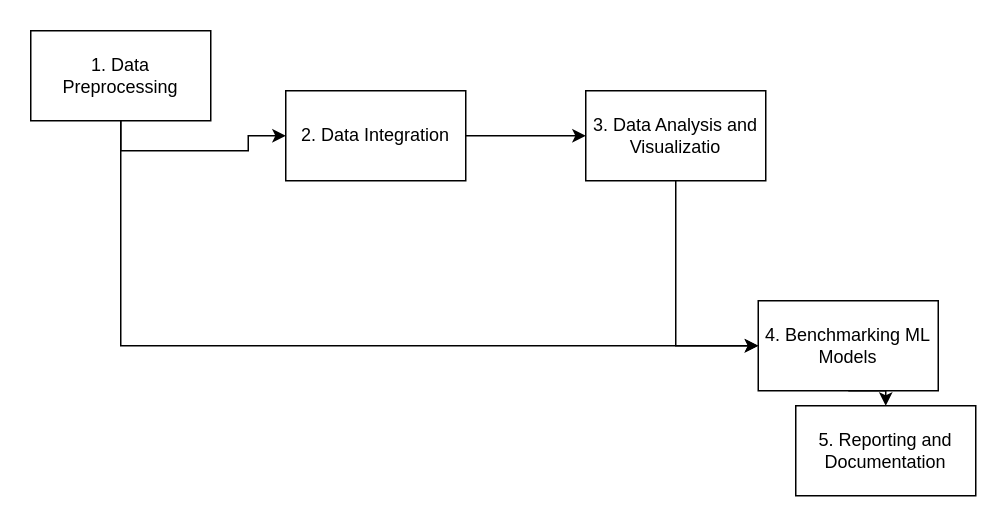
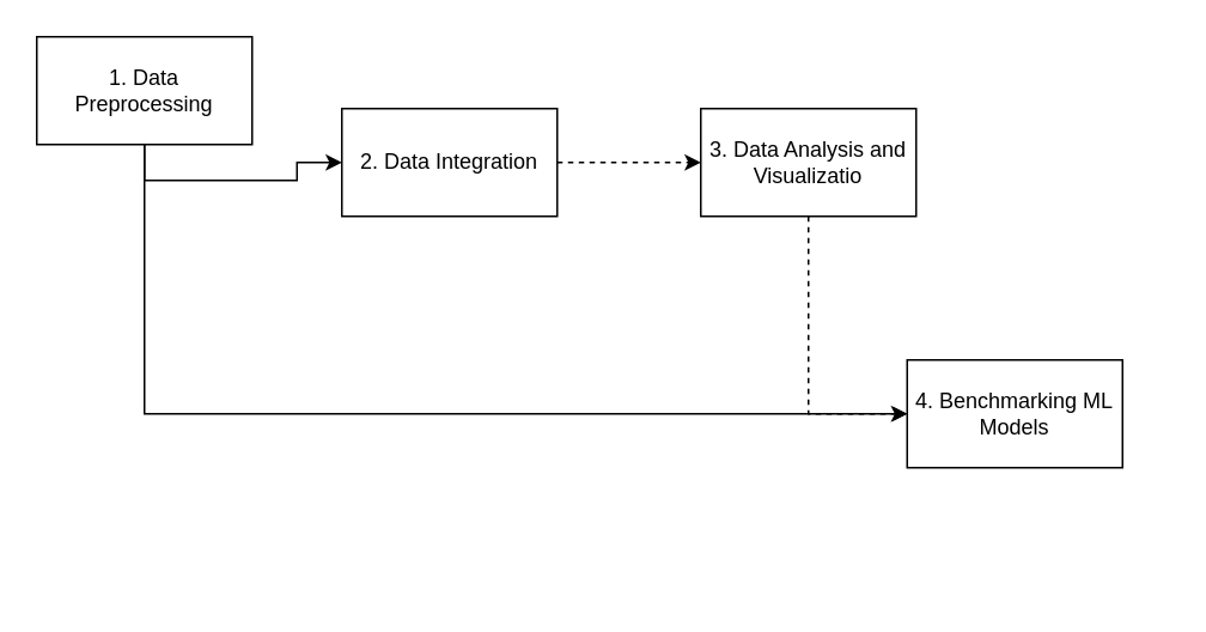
- <mxCell id="5" style="edgeStyle=orthogonalEdgeStyle;rounded=0;orthogonalLoop=1;jettySize=auto;html=1;exitX=1;exitY=0.5;exitDx=0;exitDy=0;" edge="1" parent="1" source="6" target="8"><mxGeometry relative="1" as="geometry" /></mxCell>
+ <mxCell id="5" style="edgeStyle=orthogonalEdgeStyle;rounded=0;orthogonalLoop=1;jettySize=auto;html=1;exitX=1;exitY=0.5;exitDx=0;exitDy=0;dashed=1;" edge="1" parent="1" source="6" target="8"><mxGeometry relative="1" as="geometry" /></mxCell>
- <mxCell id="7" style="edgeStyle=orthogonalEdgeStyle;rounded=0;orthogonalLoop=1;jettySize=auto;html=1;exitX=0.5;exitY=1;exitDx=0;exitDy=0;entryX=0;entryY=0.5;entryDx=0;entryDy=0;" edge="1" parent="1" source="8" target="10"><mxGeometry relative="1" as="geometry" /></mxCell>
+ <mxCell id="7" style="edgeStyle=orthogonalEdgeStyle;rounded=0;orthogonalLoop=1;jettySize=auto;html=1;exitX=0.5;exitY=1;exitDx=0;exitDy=0;entryX=0;entryY=0.5;entryDx=0;entryDy=0;dashed=1;" edge="1" parent="1" source="8" target="10"><mxGeometry relative="1" as="geometry" /></mxCell>
- <mxCell id="3" style="edgeStyle=orthogonalEdgeStyle;rounded=0;orthogonalLoop=1;jettySize=auto;html=1;exitX=0.5;exitY=1;exitDx=0;exitDy=0;entryX=0;entryY=0.5;entryDx=0;entryDy=0;" edge="1" parent="1" source="4" target="10"><mxGeometry relative="1" as="geometry" /></mxCell>
+ <mxCell id="3" style="edgeStyle=orthogonalEdgeStyle;rounded=0;orthogonalLoop=1;jettySize=auto;html=1;exitX=0.5;exitY=1;exitDx=0;exitDy=0;entryX=0;entryY=0.5;entryDx=0;entryDy=0;endArrow=open;" edge="1" parent="1" source="4" target="10"><mxGeometry relative="1" as="geometry" /></mxCell>
- <mxCell id="9" style="edgeStyle=orthogonalEdgeStyle;rounded=0;orthogonalLoop=1;jettySize=auto;html=1;exitX=0.5;exitY=1;exitDx=0;exitDy=0;entryX=0.5;entryY=0;entryDx=0;entryDy=0;" edge="1" parent="1" source="10" target="11"><mxGeometry relative="1" as="geometry" /></mxCell>
- <mxCell id="11" value="5. Reporting and Documentation" style="rounded=0;whiteSpace=wrap;html=1;" vertex="1" parent="1"><mxGeometry x="530" y="270" width="120" height="60" as="geometry" /></mxCell>
